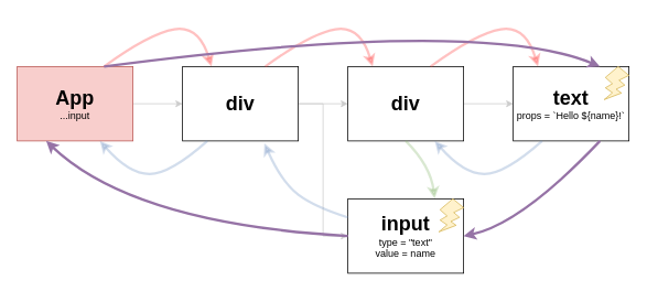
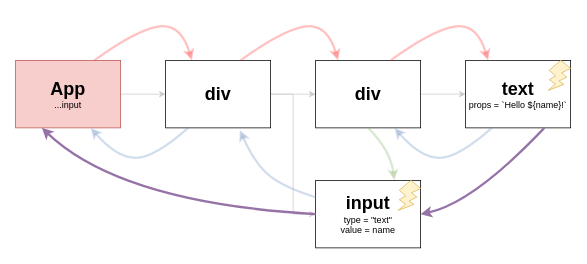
- <mxCell id="20" value="" style="curved=1;endArrow=classic;html=1;strokeColor=#9673a6;exitX=0.75;exitY=0;exitDx=0;exitDy=0;strokeWidth=3;entryX=0.75;entryY=0;entryDx=0;entryDy=0;fillColor=#e1d5e7;" edge="1" parent="1" source="3" target="9"><mxGeometry width="50" height="50" relative="1" as="geometry"><mxPoint x="135" y="90" as="sourcePoint" /><mxPoint x="265" y="90" as="targetPoint" /><Array as="points"><mxPoint x="580" y="20" /></Array></mxGeometry></mxCell>
